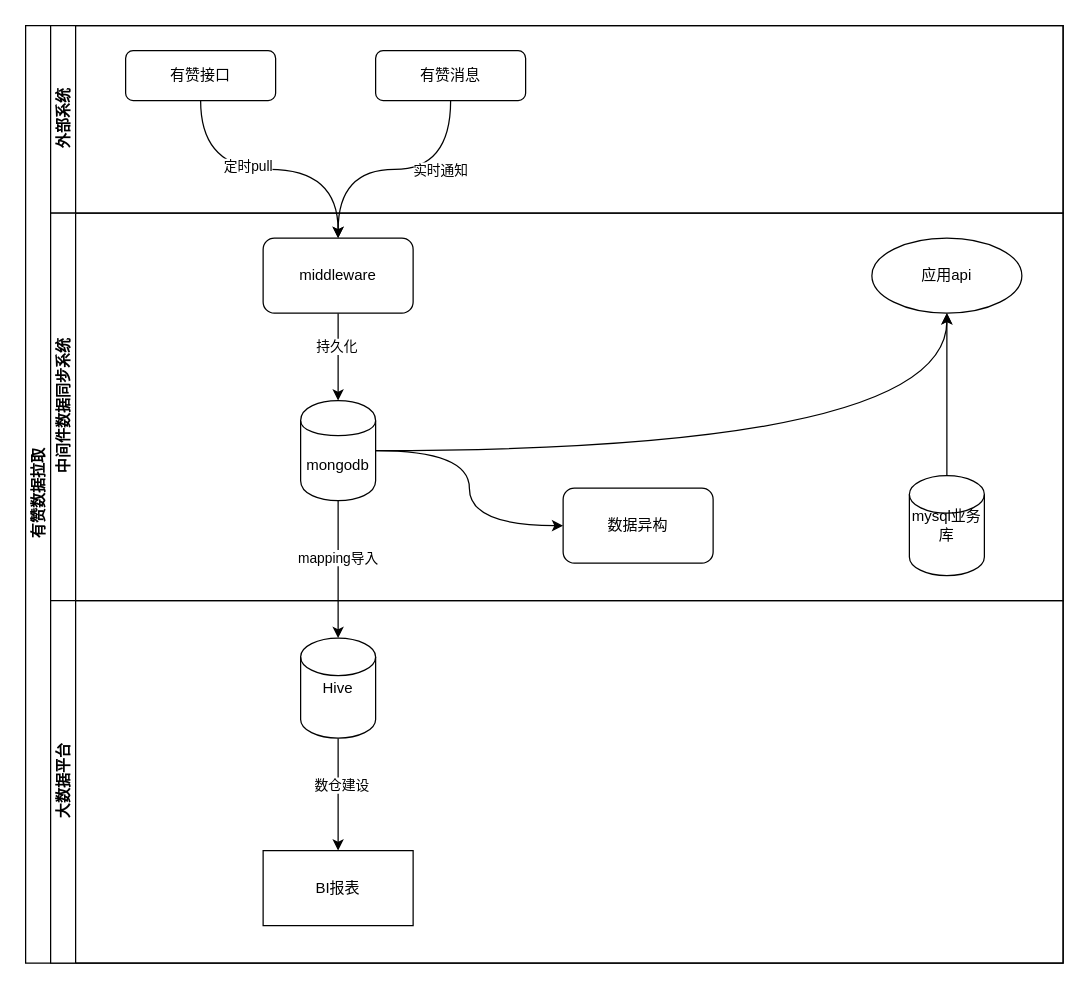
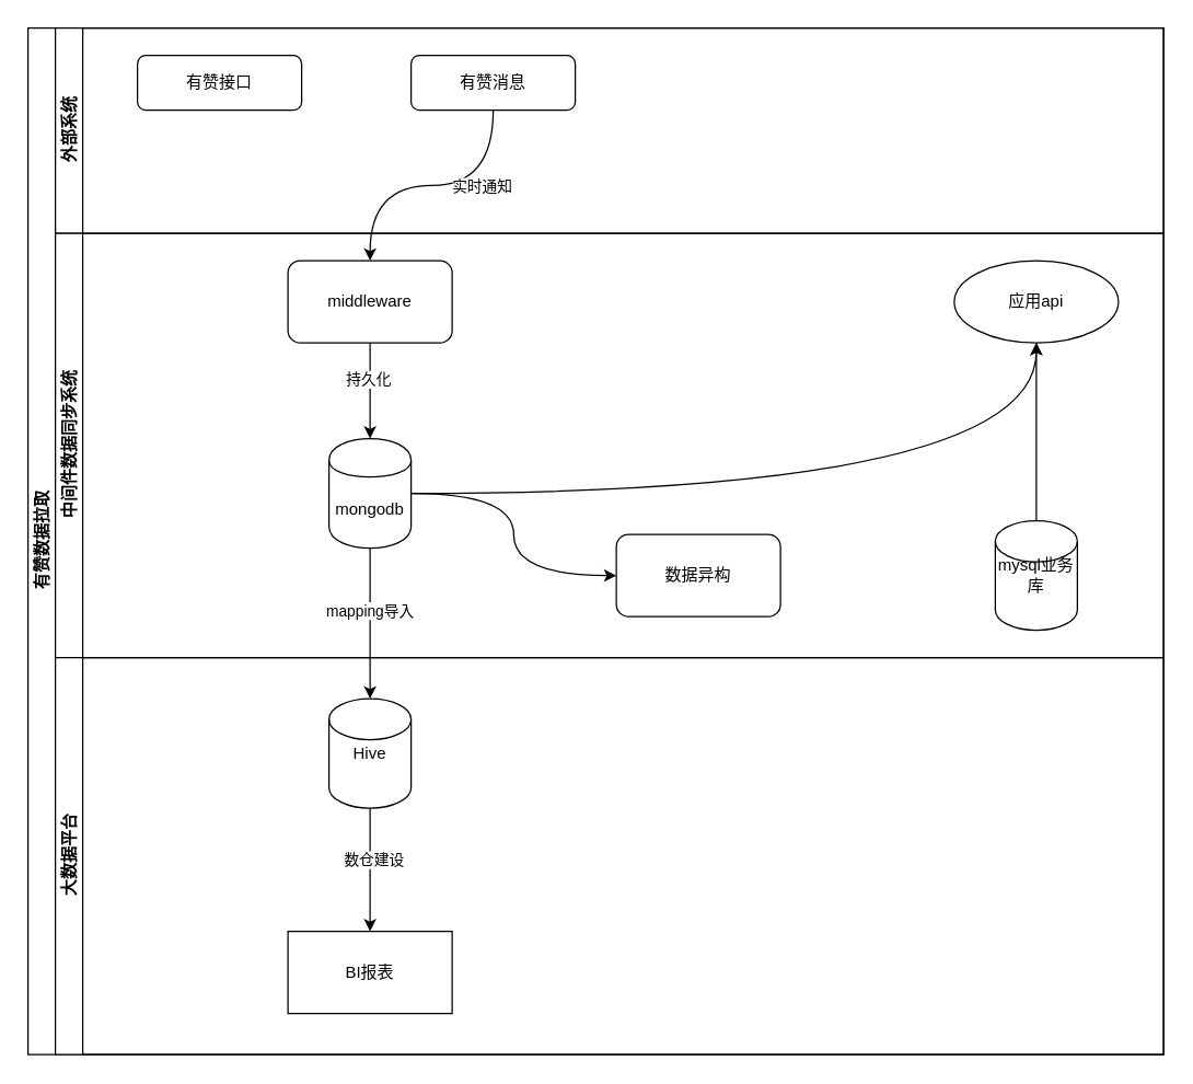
- <mxCell id="11" style="edgeStyle=orthogonalEdgeStyle;rounded=0;orthogonalLoop=1;jettySize=auto;html=1;exitX=0.5;exitY=1;exitDx=0;exitDy=0;curved=1;entryX=0.5;entryY=0;entryDx=0;entryDy=0;" edge="1" parent="1" source="13" target="28"><mxGeometry relative="1" as="geometry"><mxPoint x="270" y="178" as="targetPoint" /></mxGeometry></mxCell>
- <mxCell id="12" value="定时pull" style="edgeLabel;html=1;align=center;verticalAlign=middle;resizable=0;points=[];" vertex="1" connectable="0" parent="11"><mxGeometry x="-0.164" y="3" relative="1" as="geometry"><mxPoint as="offset" /></mxGeometry></mxCell>
